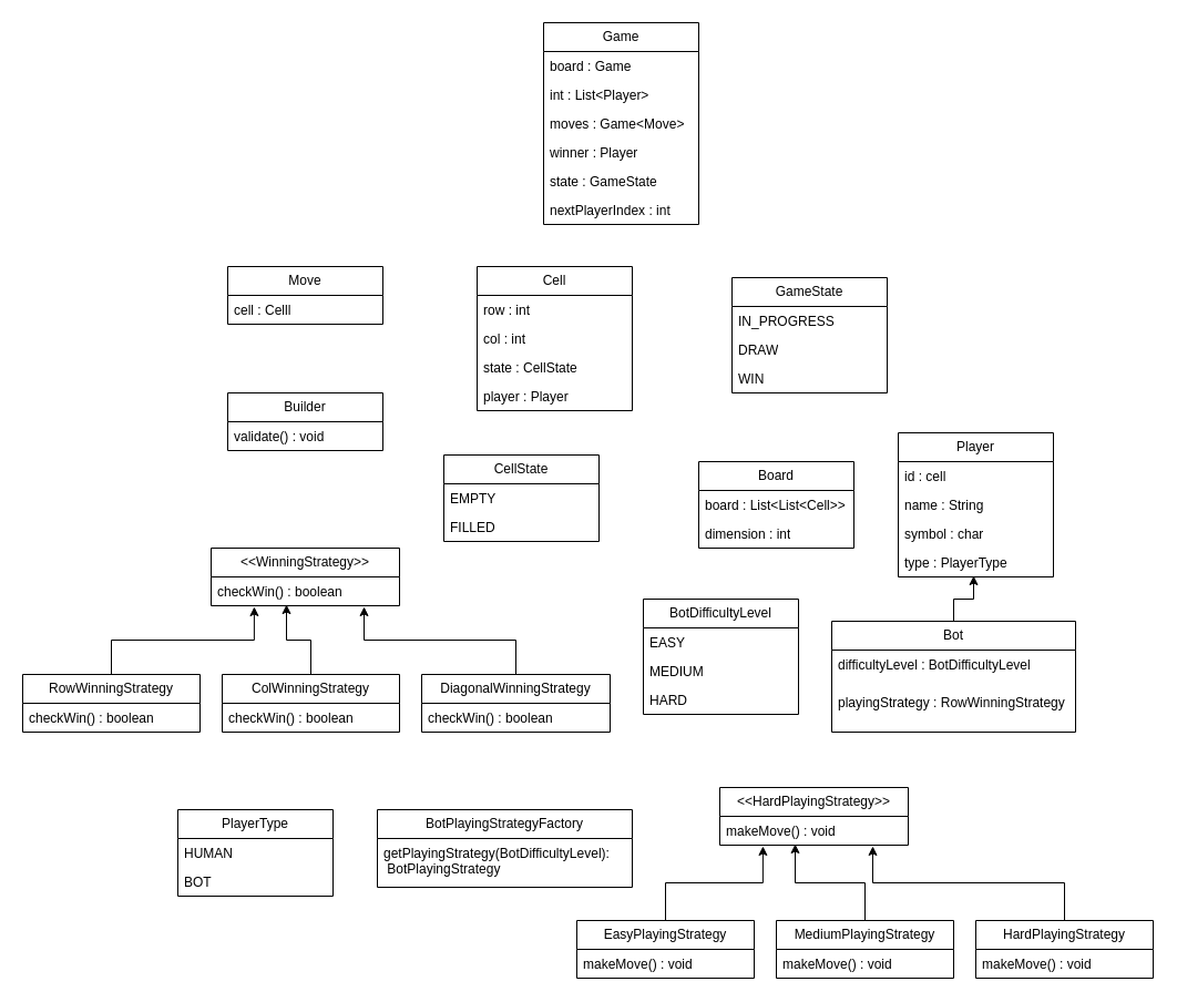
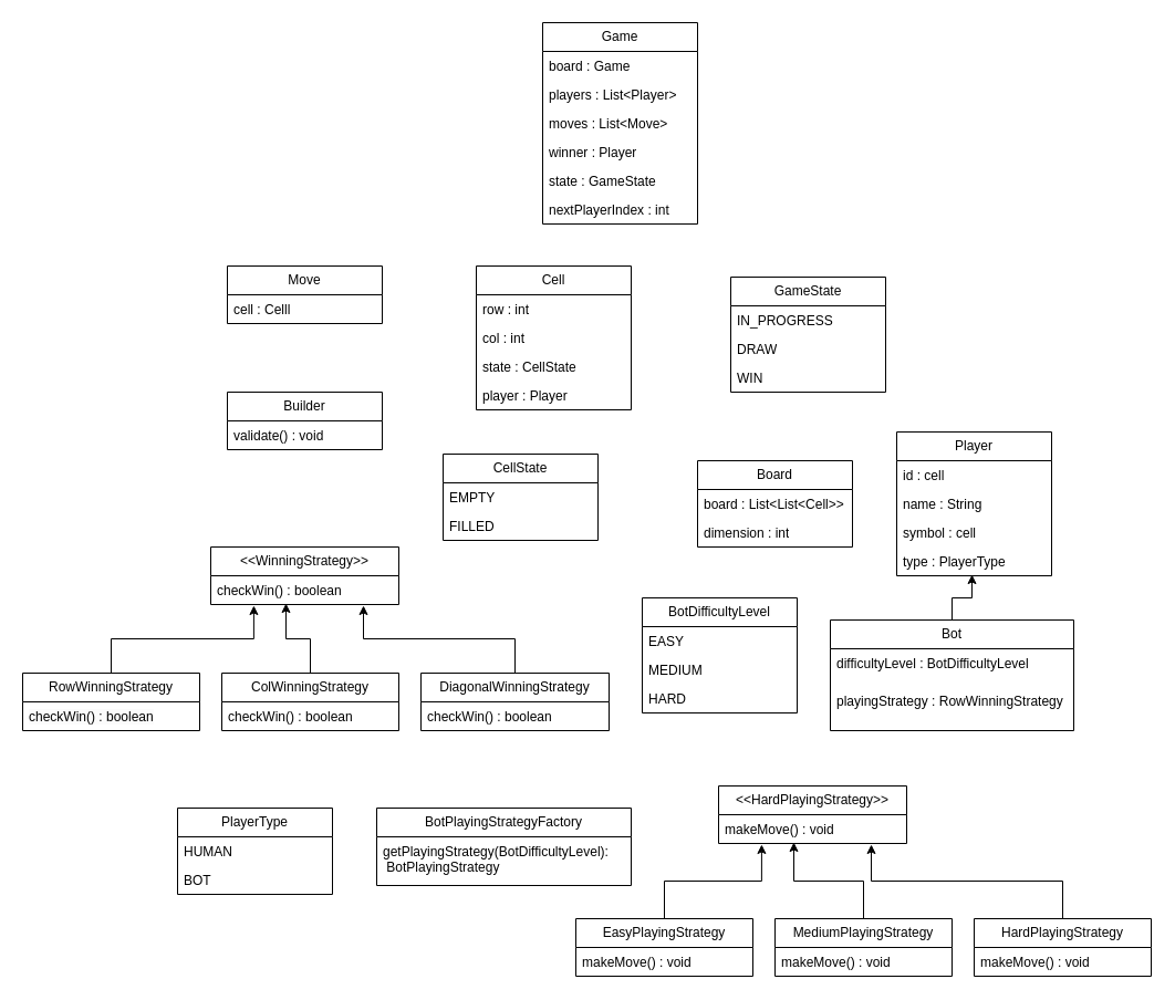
- <mxCell id="4" value="int : List&amp;lt;Player&amp;gt;" style="text;strokeColor=none;fillColor=none;align=left;verticalAlign=top;spacingLeft=4;spacingRight=4;overflow=hidden;rotatable=0;points=[[0,0.5],[1,0.5]];portConstraint=eastwest;whiteSpace=wrap;html=1;" vertex="1" parent="2"><mxGeometry y="52" width="140" height="26" as="geometry" /></mxCell>
+ <mxCell id="4" value="players : List&amp;lt;Player&amp;gt;" style="text;strokeColor=none;fillColor=none;align=left;verticalAlign=top;spacingLeft=4;spacingRight=4;overflow=hidden;rotatable=0;points=[[0,0.5],[1,0.5]];portConstraint=eastwest;whiteSpace=wrap;html=1;" vertex="1" parent="2"><mxGeometry y="52" width="140" height="26" as="geometry" /></mxCell>
- <mxCell id="5" value="moves : Game&amp;lt;Move&amp;gt;" style="text;strokeColor=none;fillColor=none;align=left;verticalAlign=top;spacingLeft=4;spacingRight=4;overflow=hidden;rotatable=0;points=[[0,0.5],[1,0.5]];portConstraint=eastwest;whiteSpace=wrap;html=1;" vertex="1" parent="2"><mxGeometry y="78" width="140" height="26" as="geometry" /></mxCell>
+ <mxCell id="5" value="moves : List&amp;lt;Move&amp;gt;" style="text;strokeColor=none;fillColor=none;align=left;verticalAlign=top;spacingLeft=4;spacingRight=4;overflow=hidden;rotatable=0;points=[[0,0.5],[1,0.5]];portConstraint=eastwest;whiteSpace=wrap;html=1;" vertex="1" parent="2"><mxGeometry y="78" width="140" height="26" as="geometry" /></mxCell>
- <mxCell id="15" value="symbol : char" style="text;strokeColor=none;fillColor=none;align=left;verticalAlign=top;spacingLeft=4;spacingRight=4;overflow=hidden;rotatable=0;points=[[0,0.5],[1,0.5]];portConstraint=eastwest;whiteSpace=wrap;html=1;" vertex="1" parent="12"><mxGeometry y="78" width="140" height="26" as="geometry" /></mxCell>
+ <mxCell id="15" value="symbol : cell" style="text;strokeColor=none;fillColor=none;align=left;verticalAlign=top;spacingLeft=4;spacingRight=4;overflow=hidden;rotatable=0;points=[[0,0.5],[1,0.5]];portConstraint=eastwest;whiteSpace=wrap;html=1;" vertex="1" parent="12"><mxGeometry y="78" width="140" height="26" as="geometry" /></mxCell>
